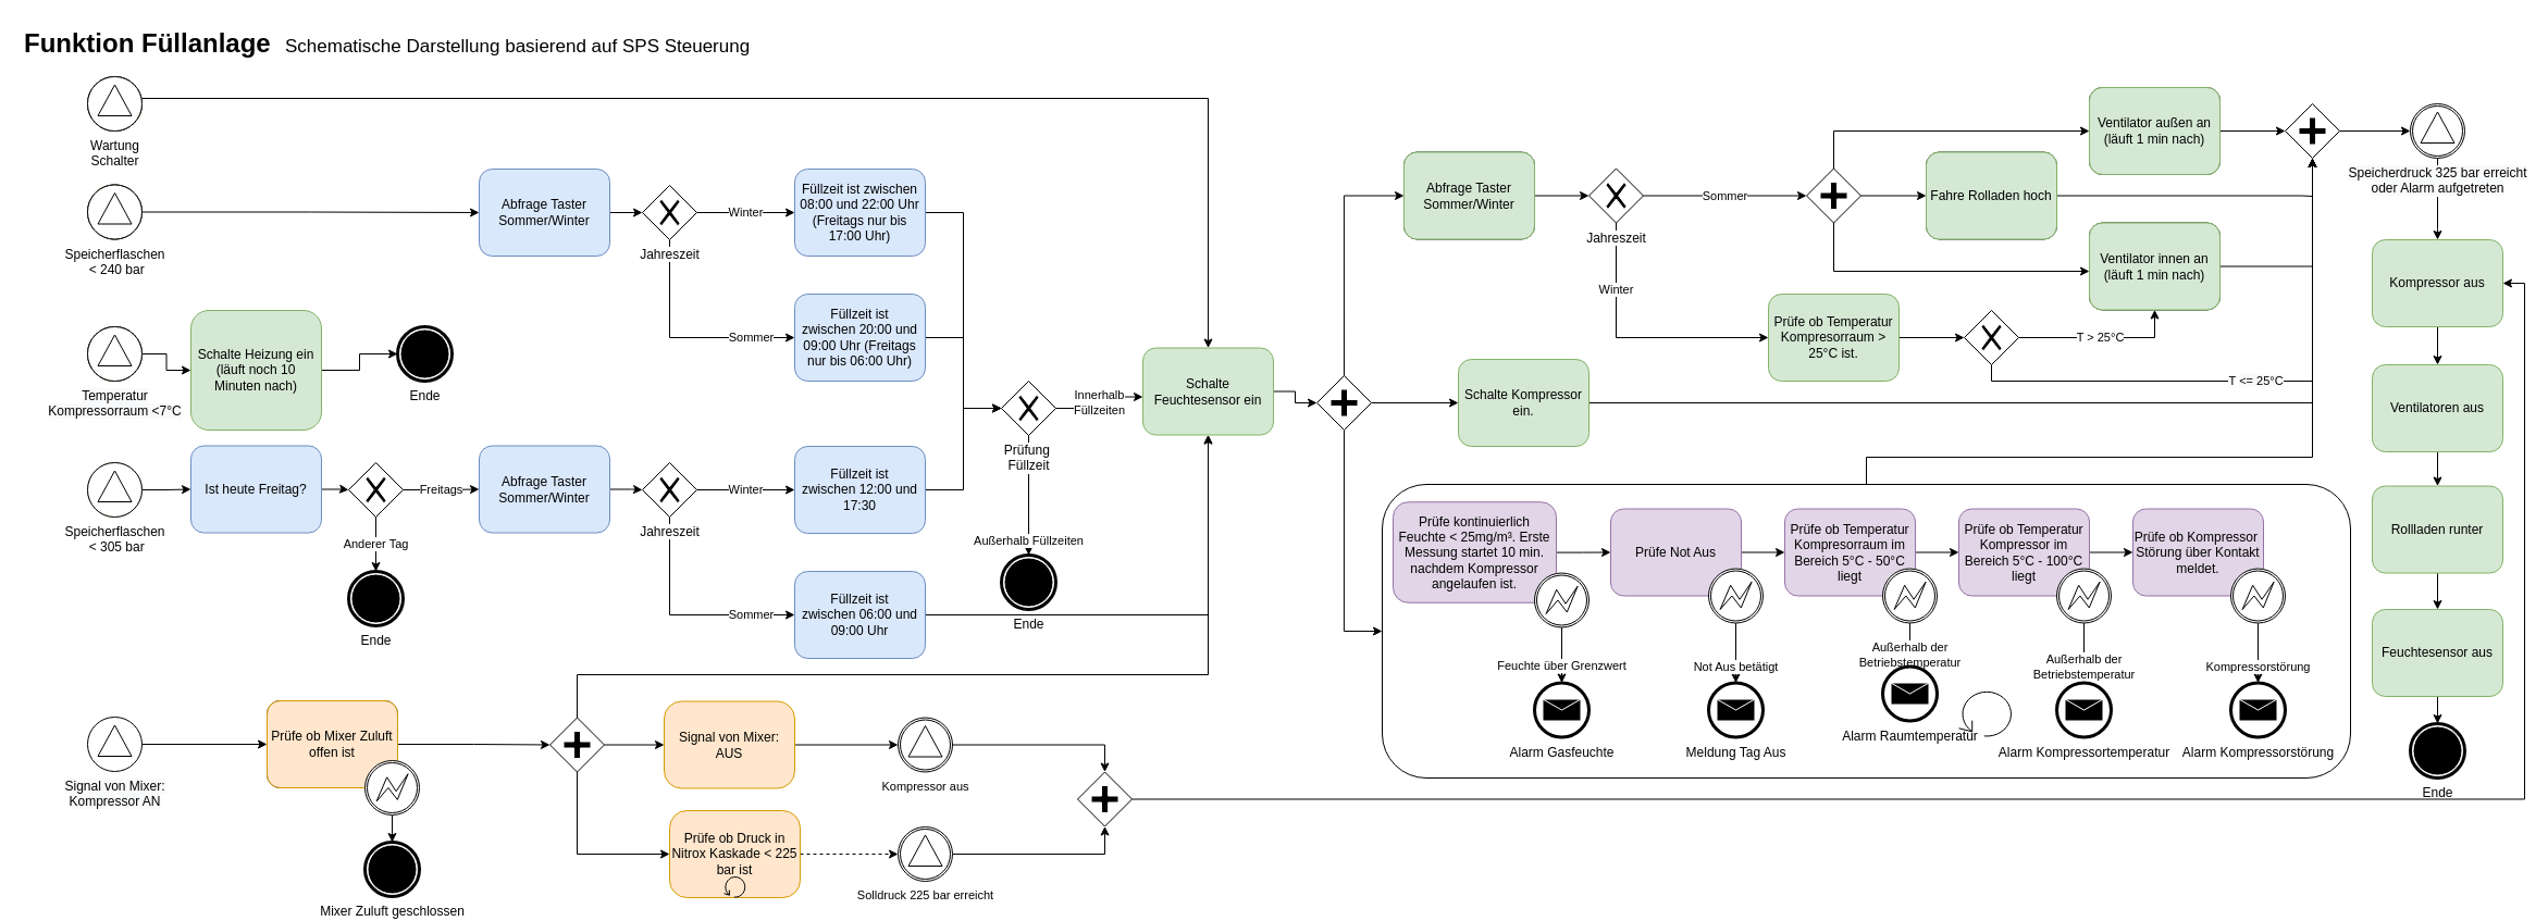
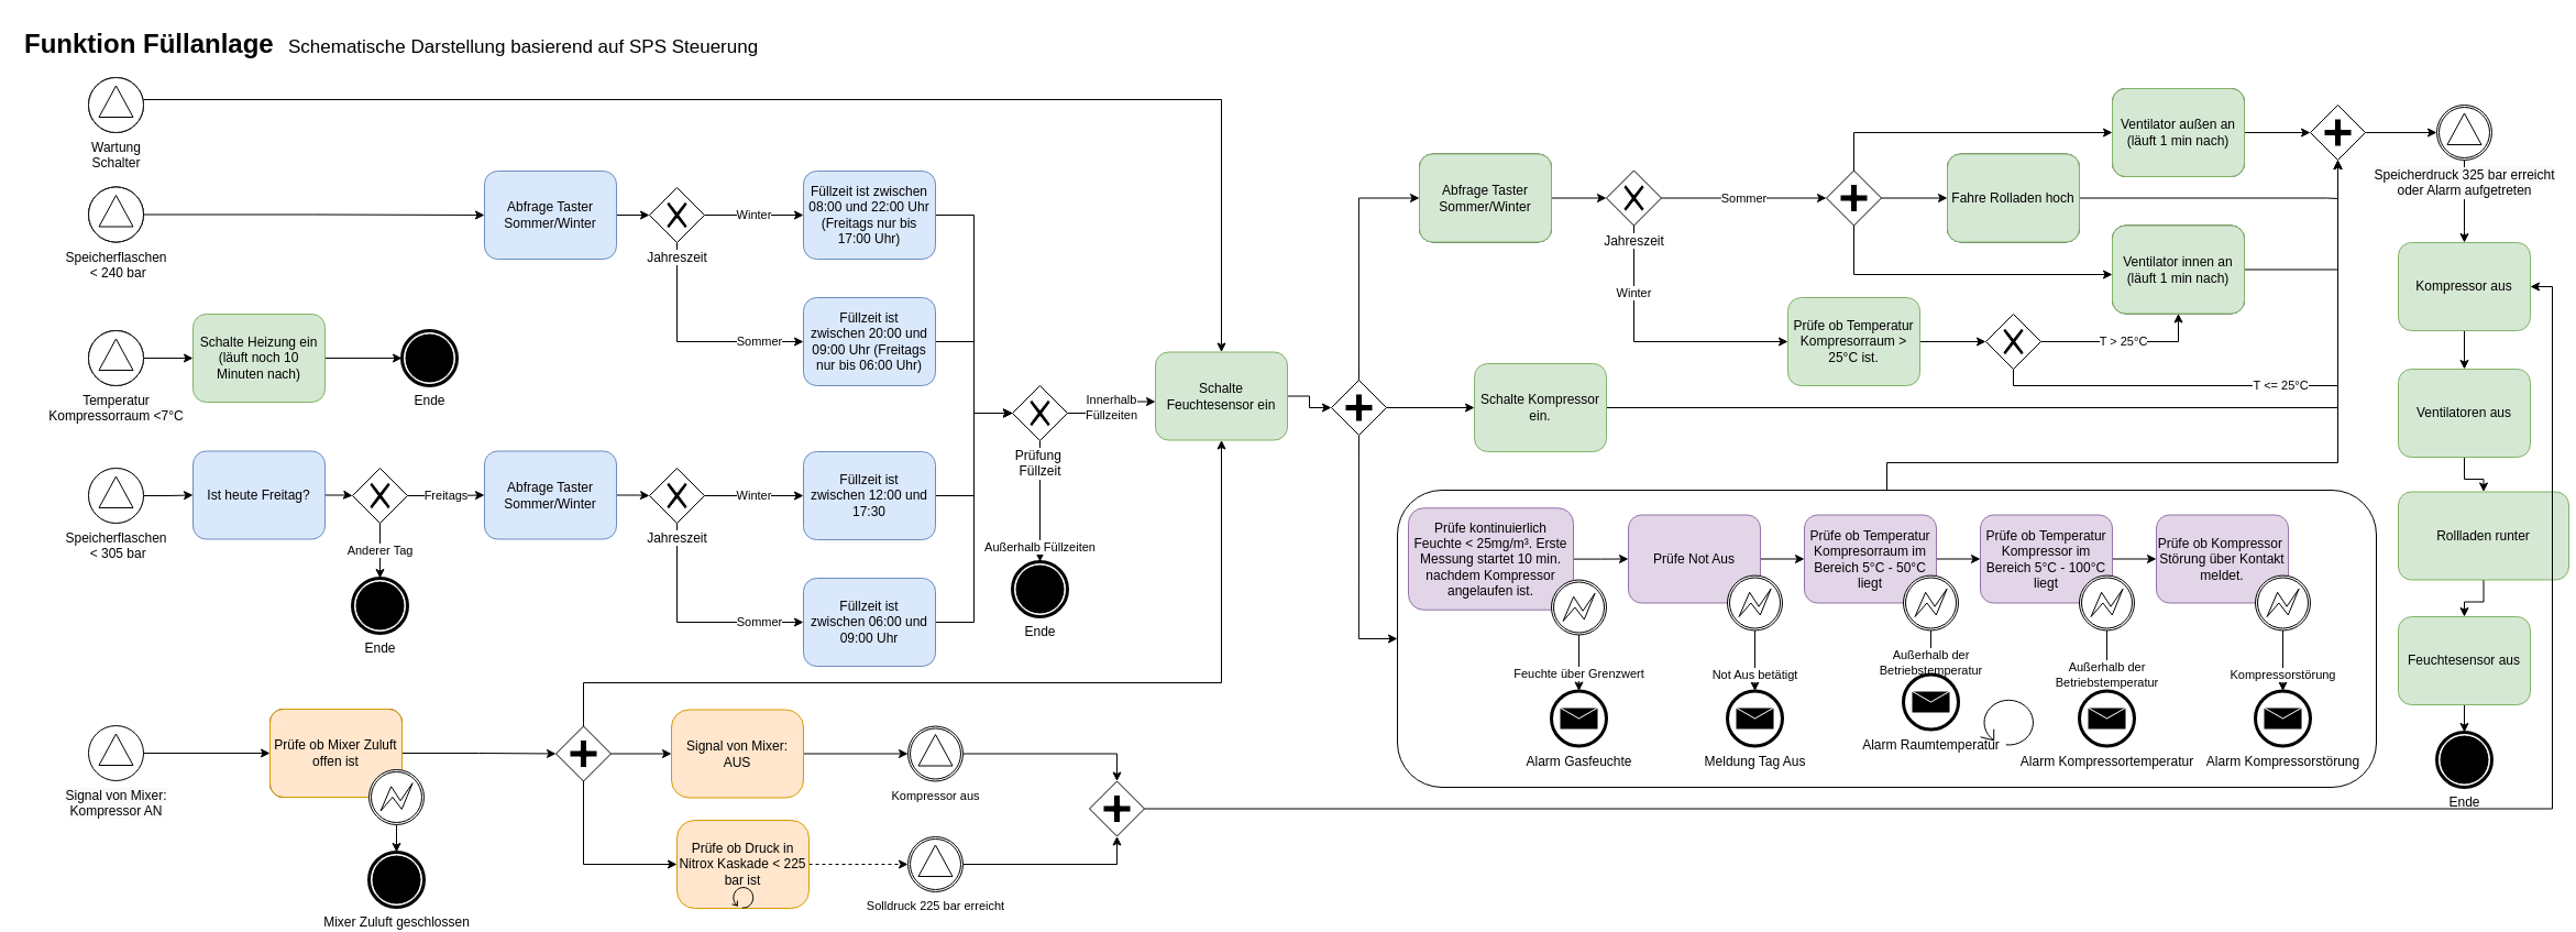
- <mxCell id="90" value="Schalte Heizung ein (läuft noch 10 Minuten nach)" style="shape=ext;rounded=1;html=1;whiteSpace=wrap;fillColor=#d5e8d4;strokeColor=#82b366;" parent="1" vertex="1"><mxGeometry x="175" y="285" width="120" height="110" as="geometry" /></mxCell>
+ <mxCell id="90" value="Schalte Heizung ein (läuft noch 10 Minuten nach)" style="shape=ext;rounded=1;html=1;whiteSpace=wrap;fillColor=#d5e8d4;strokeColor=#82b366;" parent="1" vertex="1"><mxGeometry x="175" y="285" width="120" height="80" as="geometry" /></mxCell>
- <mxCell id="103" value="Rollladen runter" style="shape=ext;rounded=1;html=1;whiteSpace=wrap;fillColor=#d5e8d4;strokeColor=#82b366;" parent="1" vertex="1"><mxGeometry x="2180" y="446.5" width="120" height="80" as="geometry" /></mxCell>
+ <mxCell id="103" value="Rollladen runter" style="shape=ext;rounded=1;html=1;whiteSpace=wrap;fillColor=#d5e8d4;strokeColor=#82b366;" parent="1" vertex="1"><mxGeometry x="2180" y="446.5" width="155" height="80" as="geometry" /></mxCell>
- <mxCell id="29" style="edgeStyle=orthogonalEdgeStyle;rounded=0;orthogonalLoop=1;jettySize=auto;html=1;" parent="1" source="30" target="58" edge="1"><mxGeometry relative="1" as="geometry" /></mxCell>
+ <mxCell id="29" style="edgeStyle=orthogonalEdgeStyle;rounded=0;orthogonalLoop=1;jettySize=auto;html=1;entryX=0;entryY=0.5;entryDx=0;entryDy=0;" parent="1" source="30" target="34" edge="1"><mxGeometry relative="1" as="geometry" /></mxCell>
